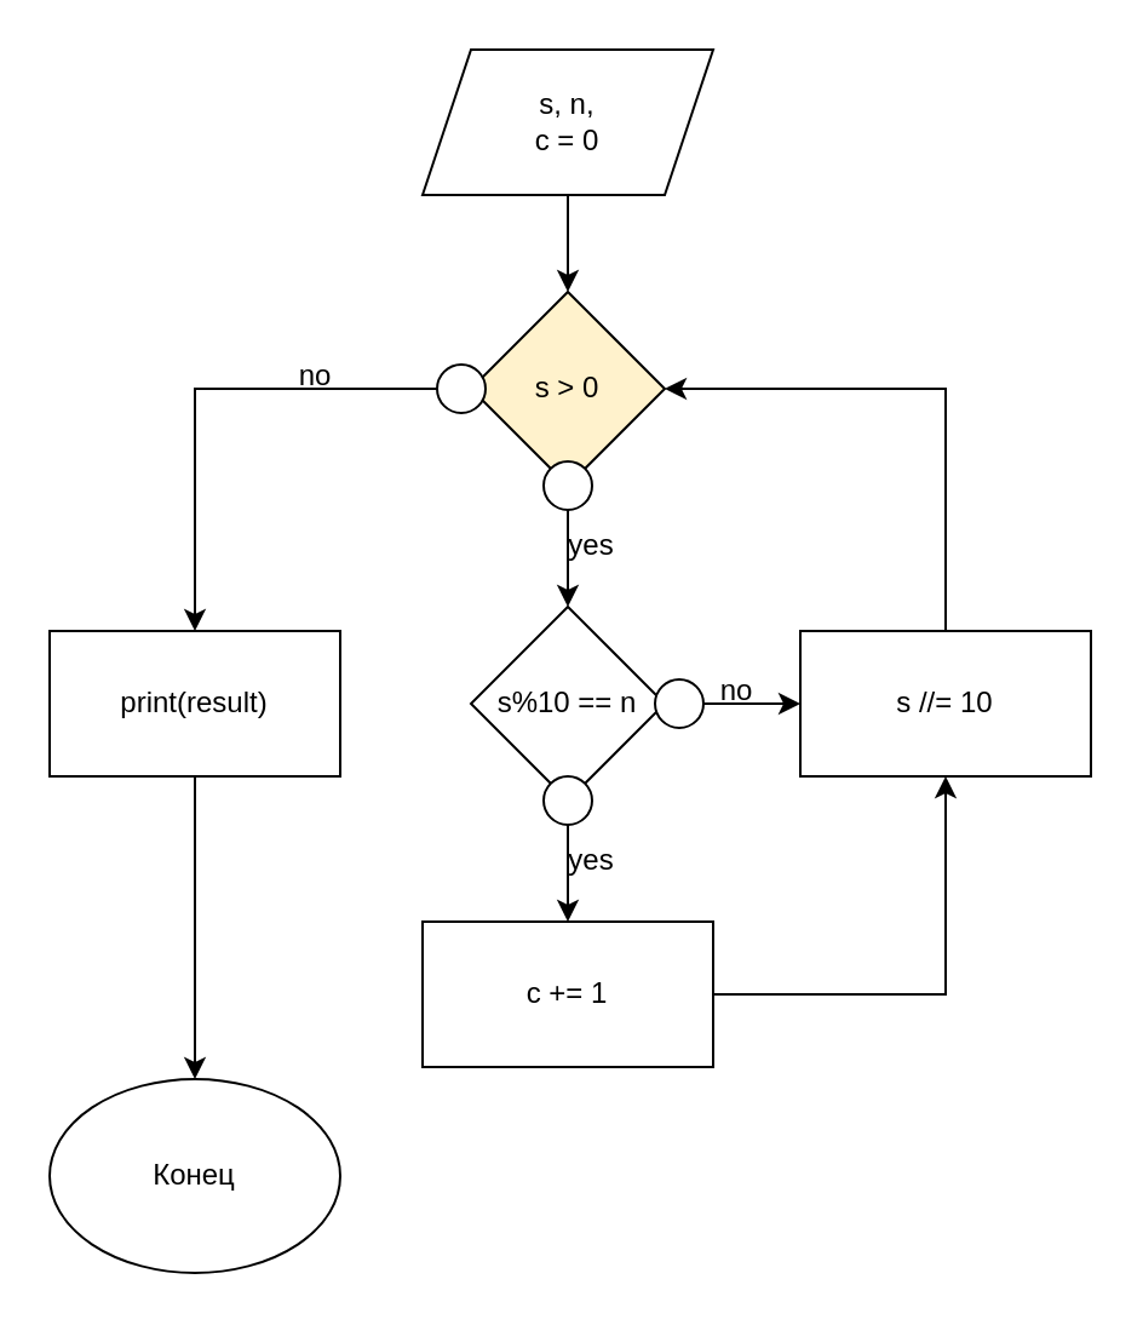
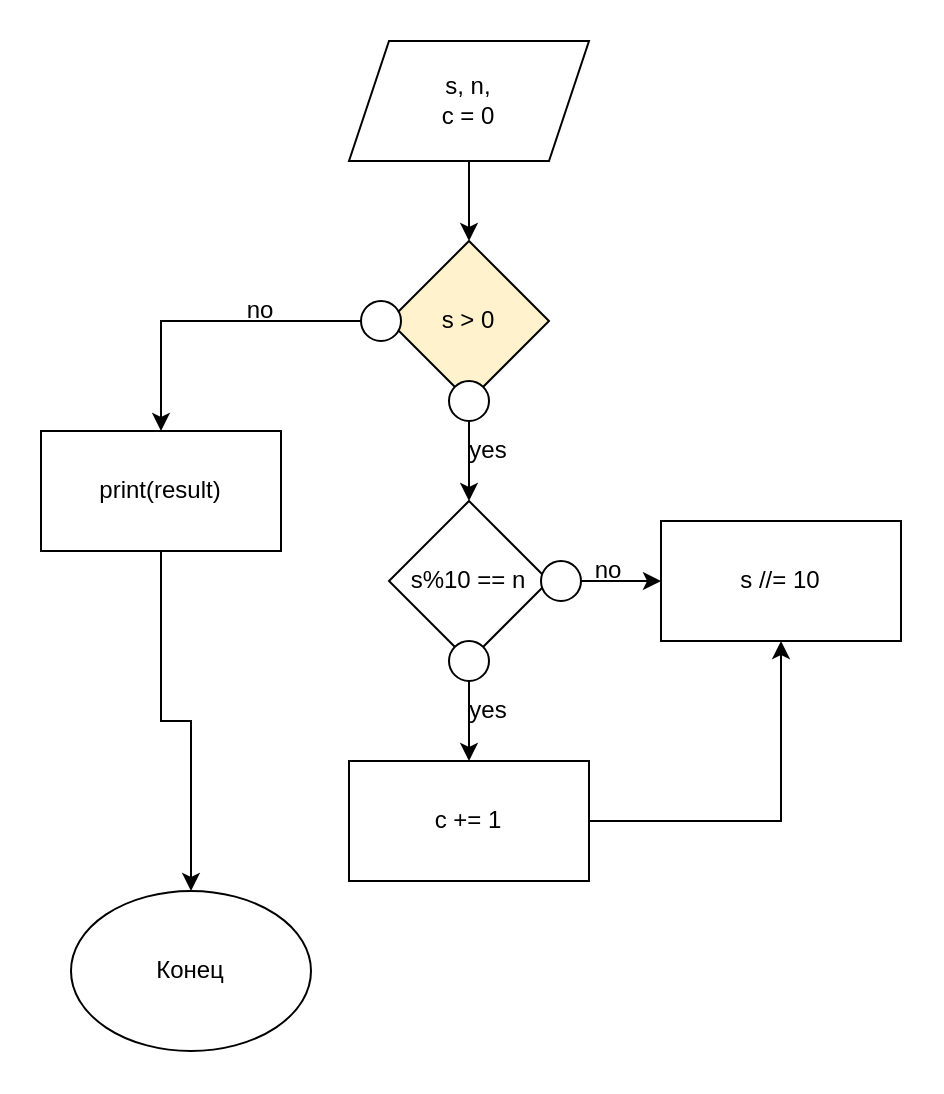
- <mxCell id="18" style="edgeStyle=orthogonalEdgeStyle;rounded=0;orthogonalLoop=1;jettySize=auto;html=1;entryX=1;entryY=0.5;entryDx=0;entryDy=0;exitX=0.5;exitY=0;exitDx=0;exitDy=0;" edge="1" parent="1" source="19" target="4"><mxGeometry relative="1" as="geometry" /></mxCell>
- <mxCell id="22" value="print(result)" style="rounded=0;whiteSpace=wrap;html=1;" vertex="1" parent="1"><mxGeometry x="20" y="260" width="120" height="60" as="geometry" /></mxCell>
+ <mxCell id="22" value="print(result)" style="rounded=0;whiteSpace=wrap;html=1;" vertex="1" parent="1"><mxGeometry x="20" y="215" width="120" height="60" as="geometry" /></mxCell>
- <mxCell id="24" value="Конец" style="ellipse;whiteSpace=wrap;html=1;" vertex="1" parent="1"><mxGeometry x="20" y="445" width="120" height="80" as="geometry" /></mxCell>
+ <mxCell id="24" value="Конец" style="ellipse;whiteSpace=wrap;html=1;" vertex="1" parent="1"><mxGeometry x="35" y="445" width="120" height="80" as="geometry" /></mxCell>
